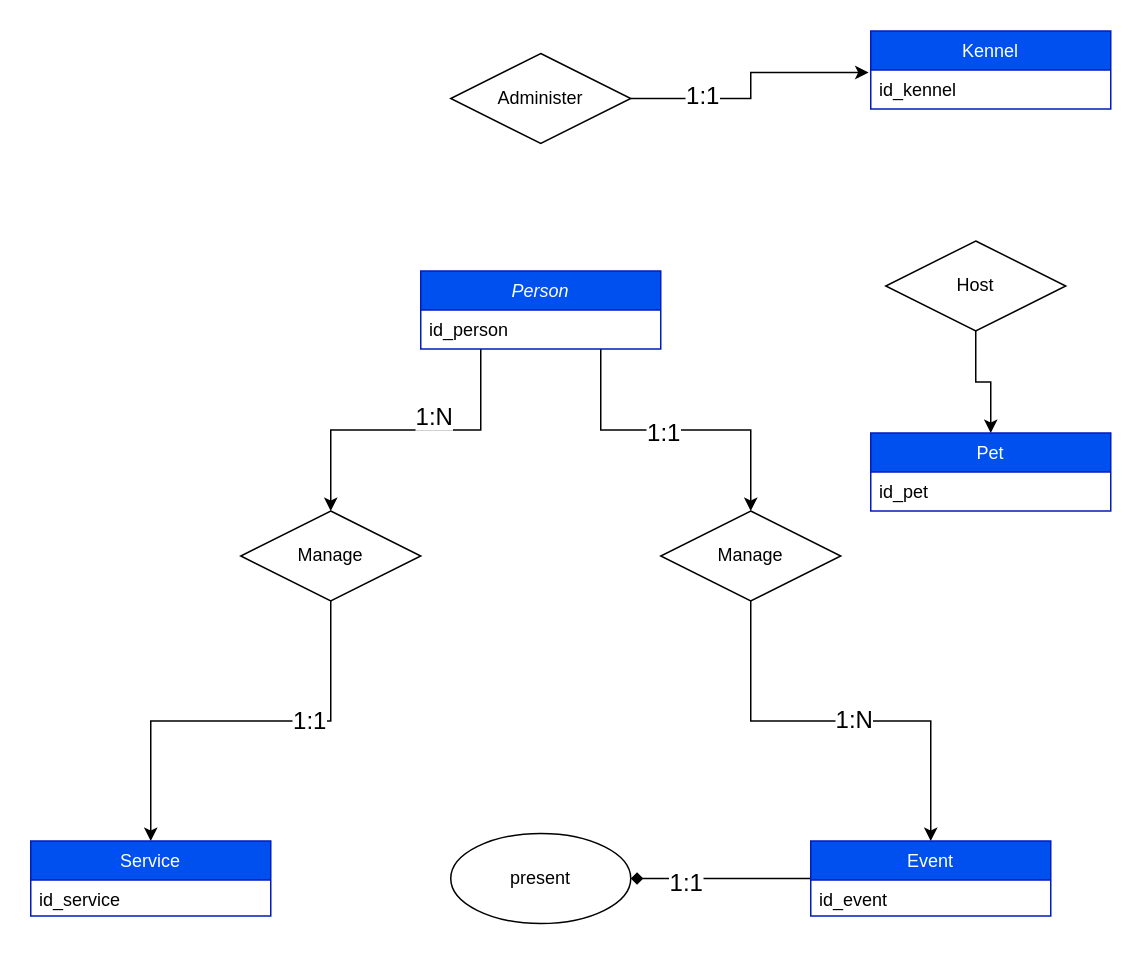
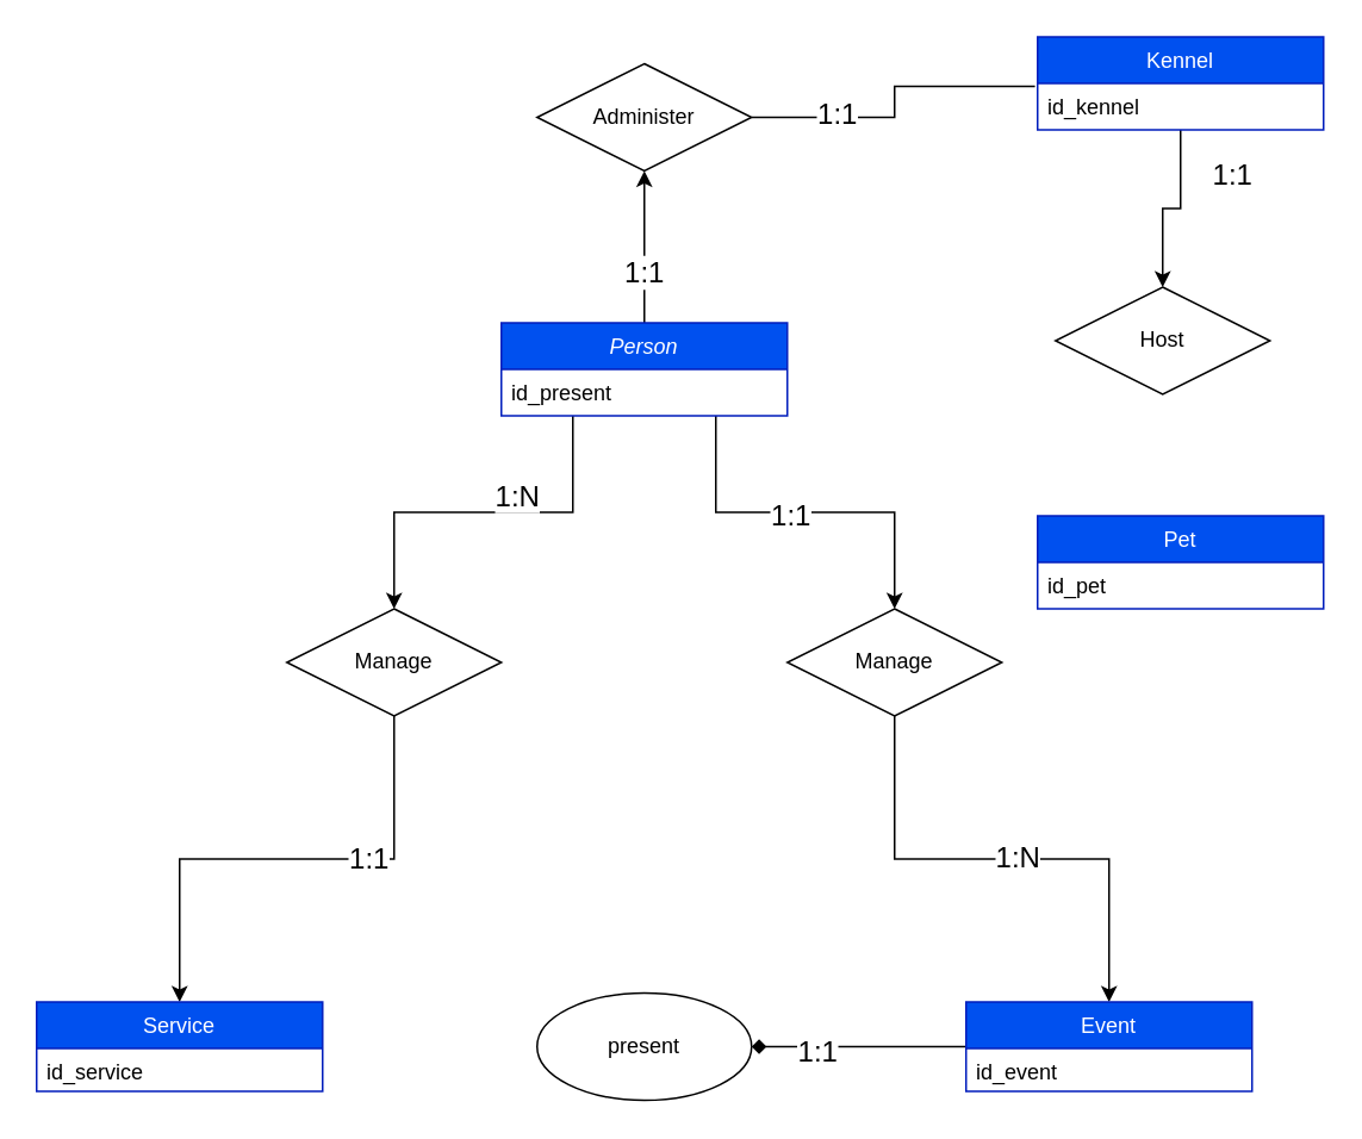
- <mxCell id="19" style="edgeStyle=orthogonalEdgeStyle;rounded=0;orthogonalLoop=1;jettySize=auto;html=1;exitX=1;exitY=0.5;exitDx=0;exitDy=0;entryX=-0.009;entryY=0.064;entryDx=0;entryDy=0;entryPerimeter=0;" edge="1" parent="1" source="21" target="31"><mxGeometry relative="1" as="geometry"><mxPoint x="530" y="30" as="targetPoint" /></mxGeometry></mxCell>
+ <mxCell id="19" style="edgeStyle=orthogonalEdgeStyle;rounded=0;orthogonalLoop=1;jettySize=auto;html=1;exitX=1;exitY=0.5;exitDx=0;exitDy=0;entryX=-0.009;entryY=0.064;entryDx=0;entryDy=0;entryPerimeter=0;endArrow=none;" edge="1" parent="1" source="21" target="31"><mxGeometry relative="1" as="geometry"><mxPoint x="530" y="30" as="targetPoint" /></mxGeometry></mxCell>
+ <mxCell id="17" style="edgeStyle=orthogonalEdgeStyle;rounded=0;orthogonalLoop=1;jettySize=auto;html=1;exitX=0.5;exitY=1;exitDx=0;exitDy=0;" edge="1" parent="1" source="30" target="23"><mxGeometry relative="1" as="geometry" /></mxCell>
+ <mxCell id="18" value="1:1" style="edgeLabel;html=1;align=center;verticalAlign=middle;resizable=0;points=[];fontSize=16;" vertex="1" connectable="0" parent="17"><mxGeometry x="-0.52" y="28" relative="1" as="geometry"><mxPoint as="offset" /></mxGeometry></mxCell>
+ <mxCell id="6" style="edgeStyle=orthogonalEdgeStyle;rounded=0;orthogonalLoop=1;jettySize=auto;html=1;exitX=0.5;exitY=0;exitDx=0;exitDy=0;entryX=0.5;entryY=1;entryDx=0;entryDy=0;" edge="1" parent="1" source="8" target="21"><mxGeometry relative="1" as="geometry" /></mxCell>
+ <mxCell id="7" value="1:1" style="edgeLabel;html=1;align=center;verticalAlign=middle;resizable=0;points=[];fontSize=16;" vertex="1" connectable="0" parent="6"><mxGeometry x="-0.32" y="1" relative="1" as="geometry"><mxPoint as="offset" /></mxGeometry></mxCell>
- <mxCell id="9" value="id_person" style="text;align=left;verticalAlign=top;spacingLeft=4;spacingRight=4;overflow=hidden;rotatable=0;points=[[0,0.5],[1,0.5]];portConstraint=eastwest;" parent="8" vertex="1"><mxGeometry y="26" width="160" height="26" as="geometry" /></mxCell>
+ <mxCell id="9" value="id_present" style="text;align=left;verticalAlign=top;spacingLeft=4;spacingRight=4;overflow=hidden;rotatable=0;points=[[0,0.5],[1,0.5]];portConstraint=eastwest;" parent="8" vertex="1"><mxGeometry y="26" width="160" height="26" as="geometry" /></mxCell>
- <mxCell id="22" style="edgeStyle=orthogonalEdgeStyle;rounded=0;orthogonalLoop=1;jettySize=auto;html=1;exitX=0.5;exitY=1;exitDx=0;exitDy=0;" edge="1" parent="1" source="23" target="32"><mxGeometry relative="1" as="geometry" /></mxCell>
